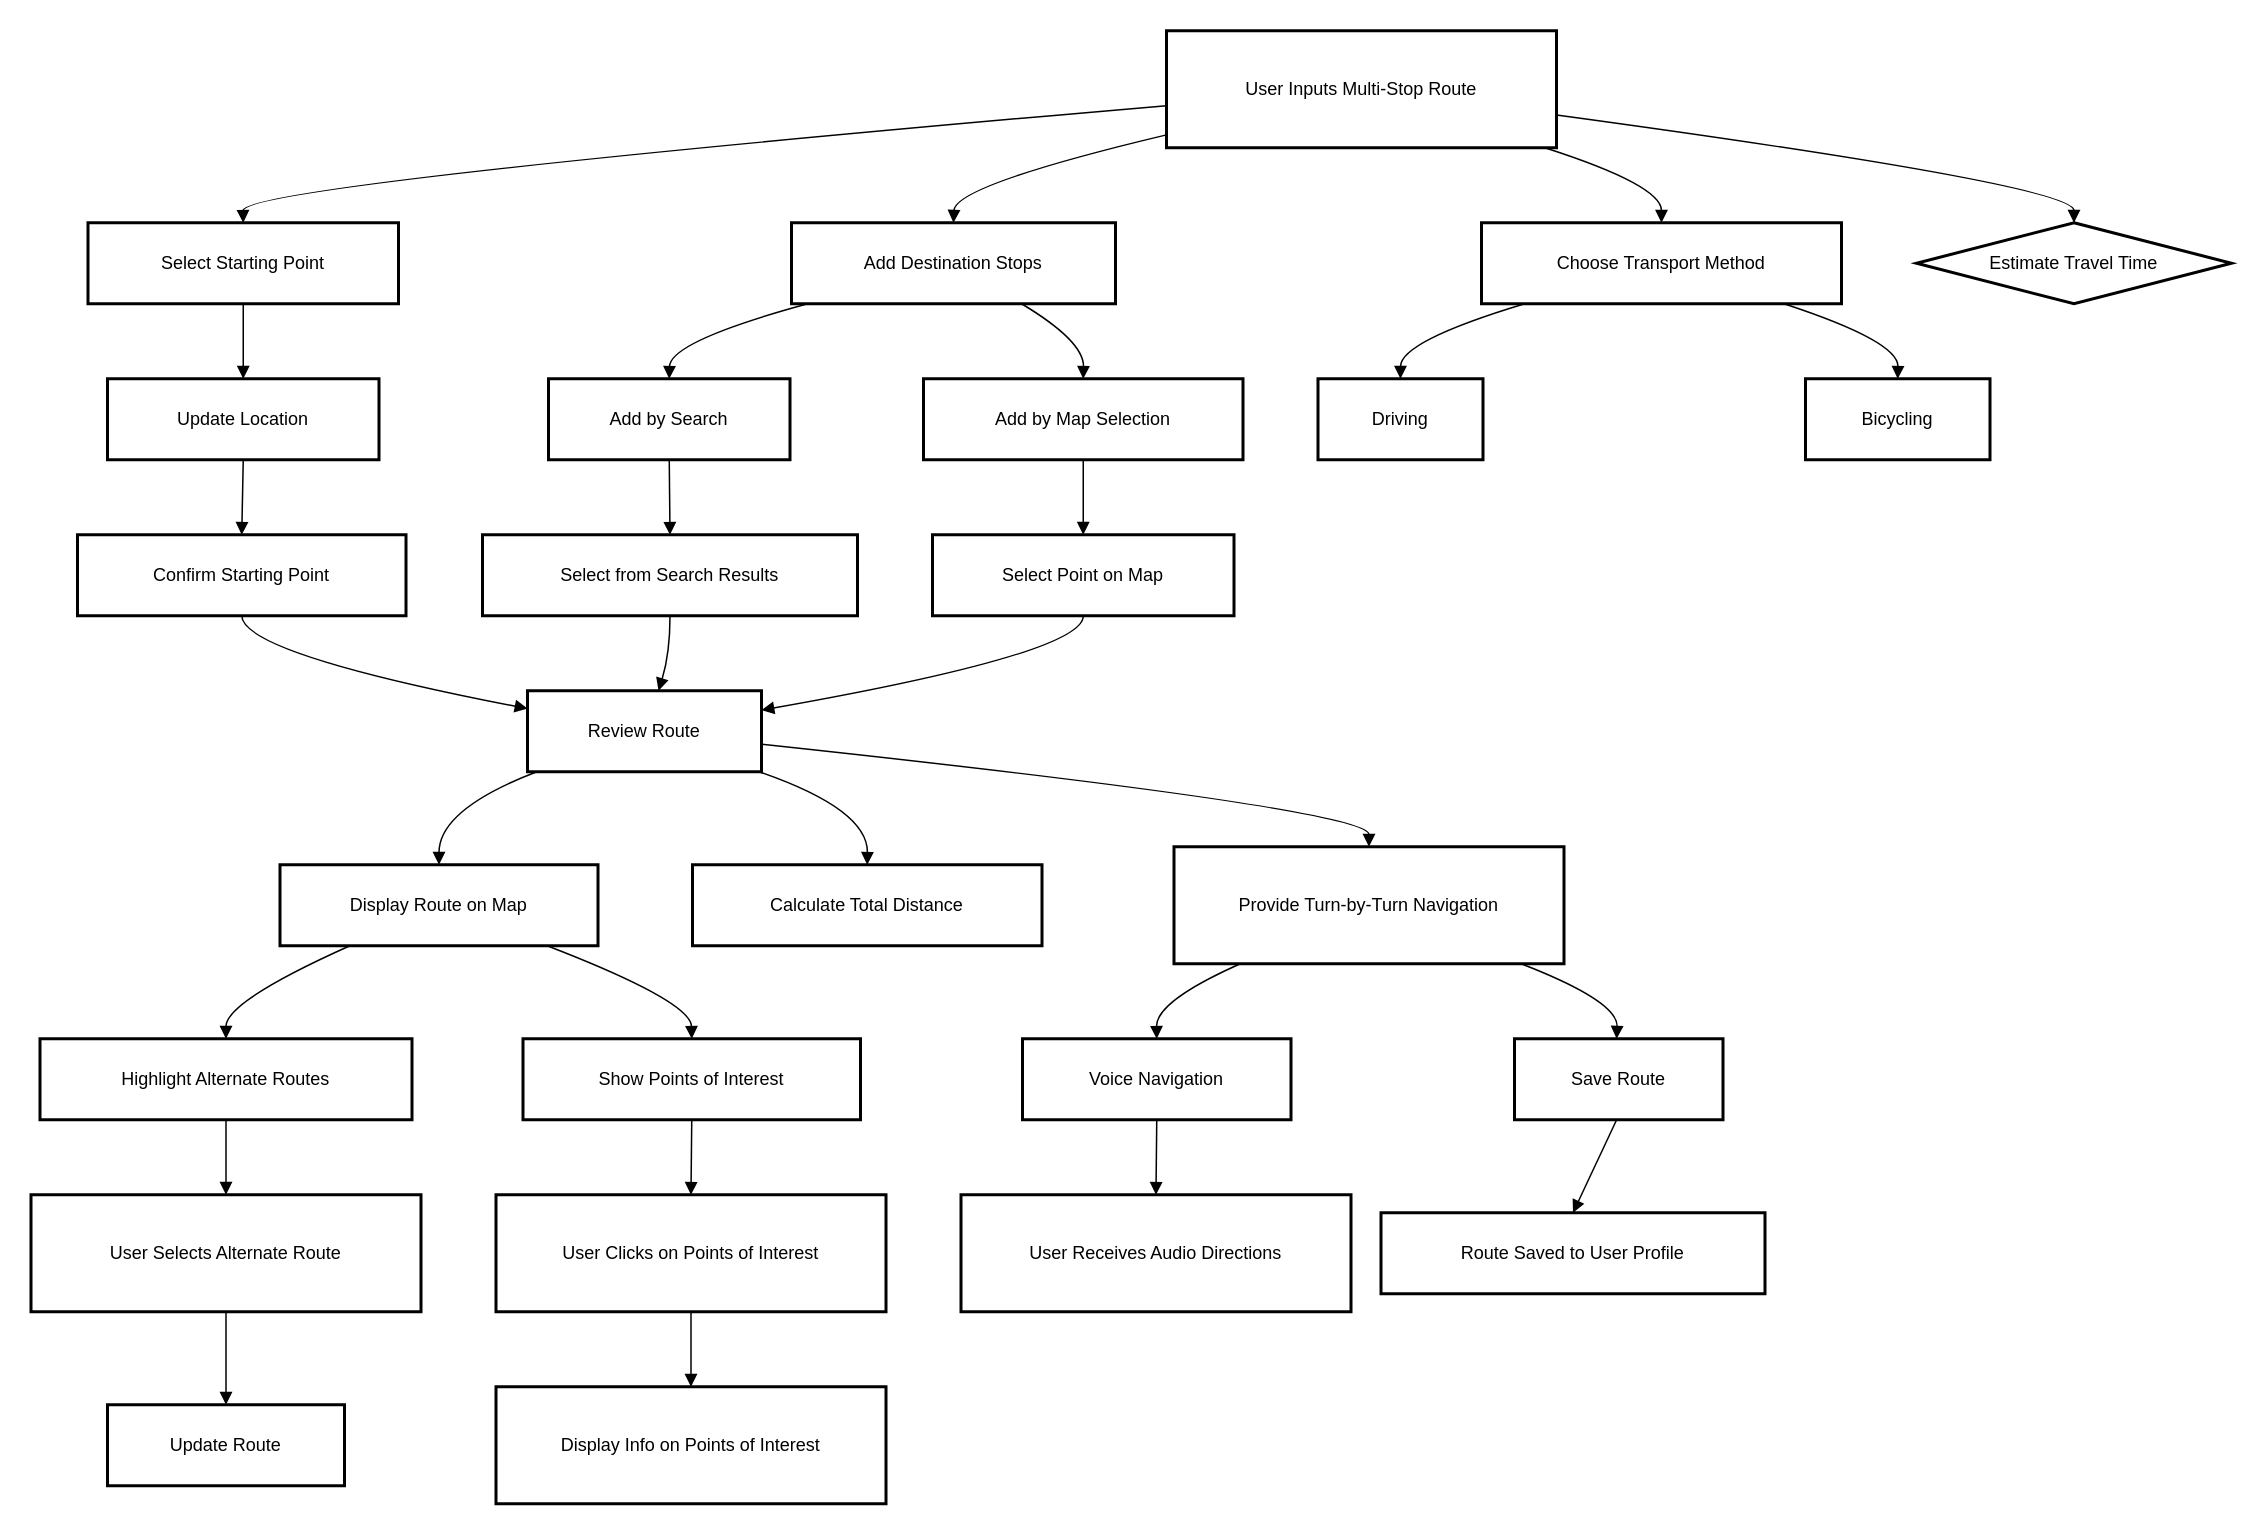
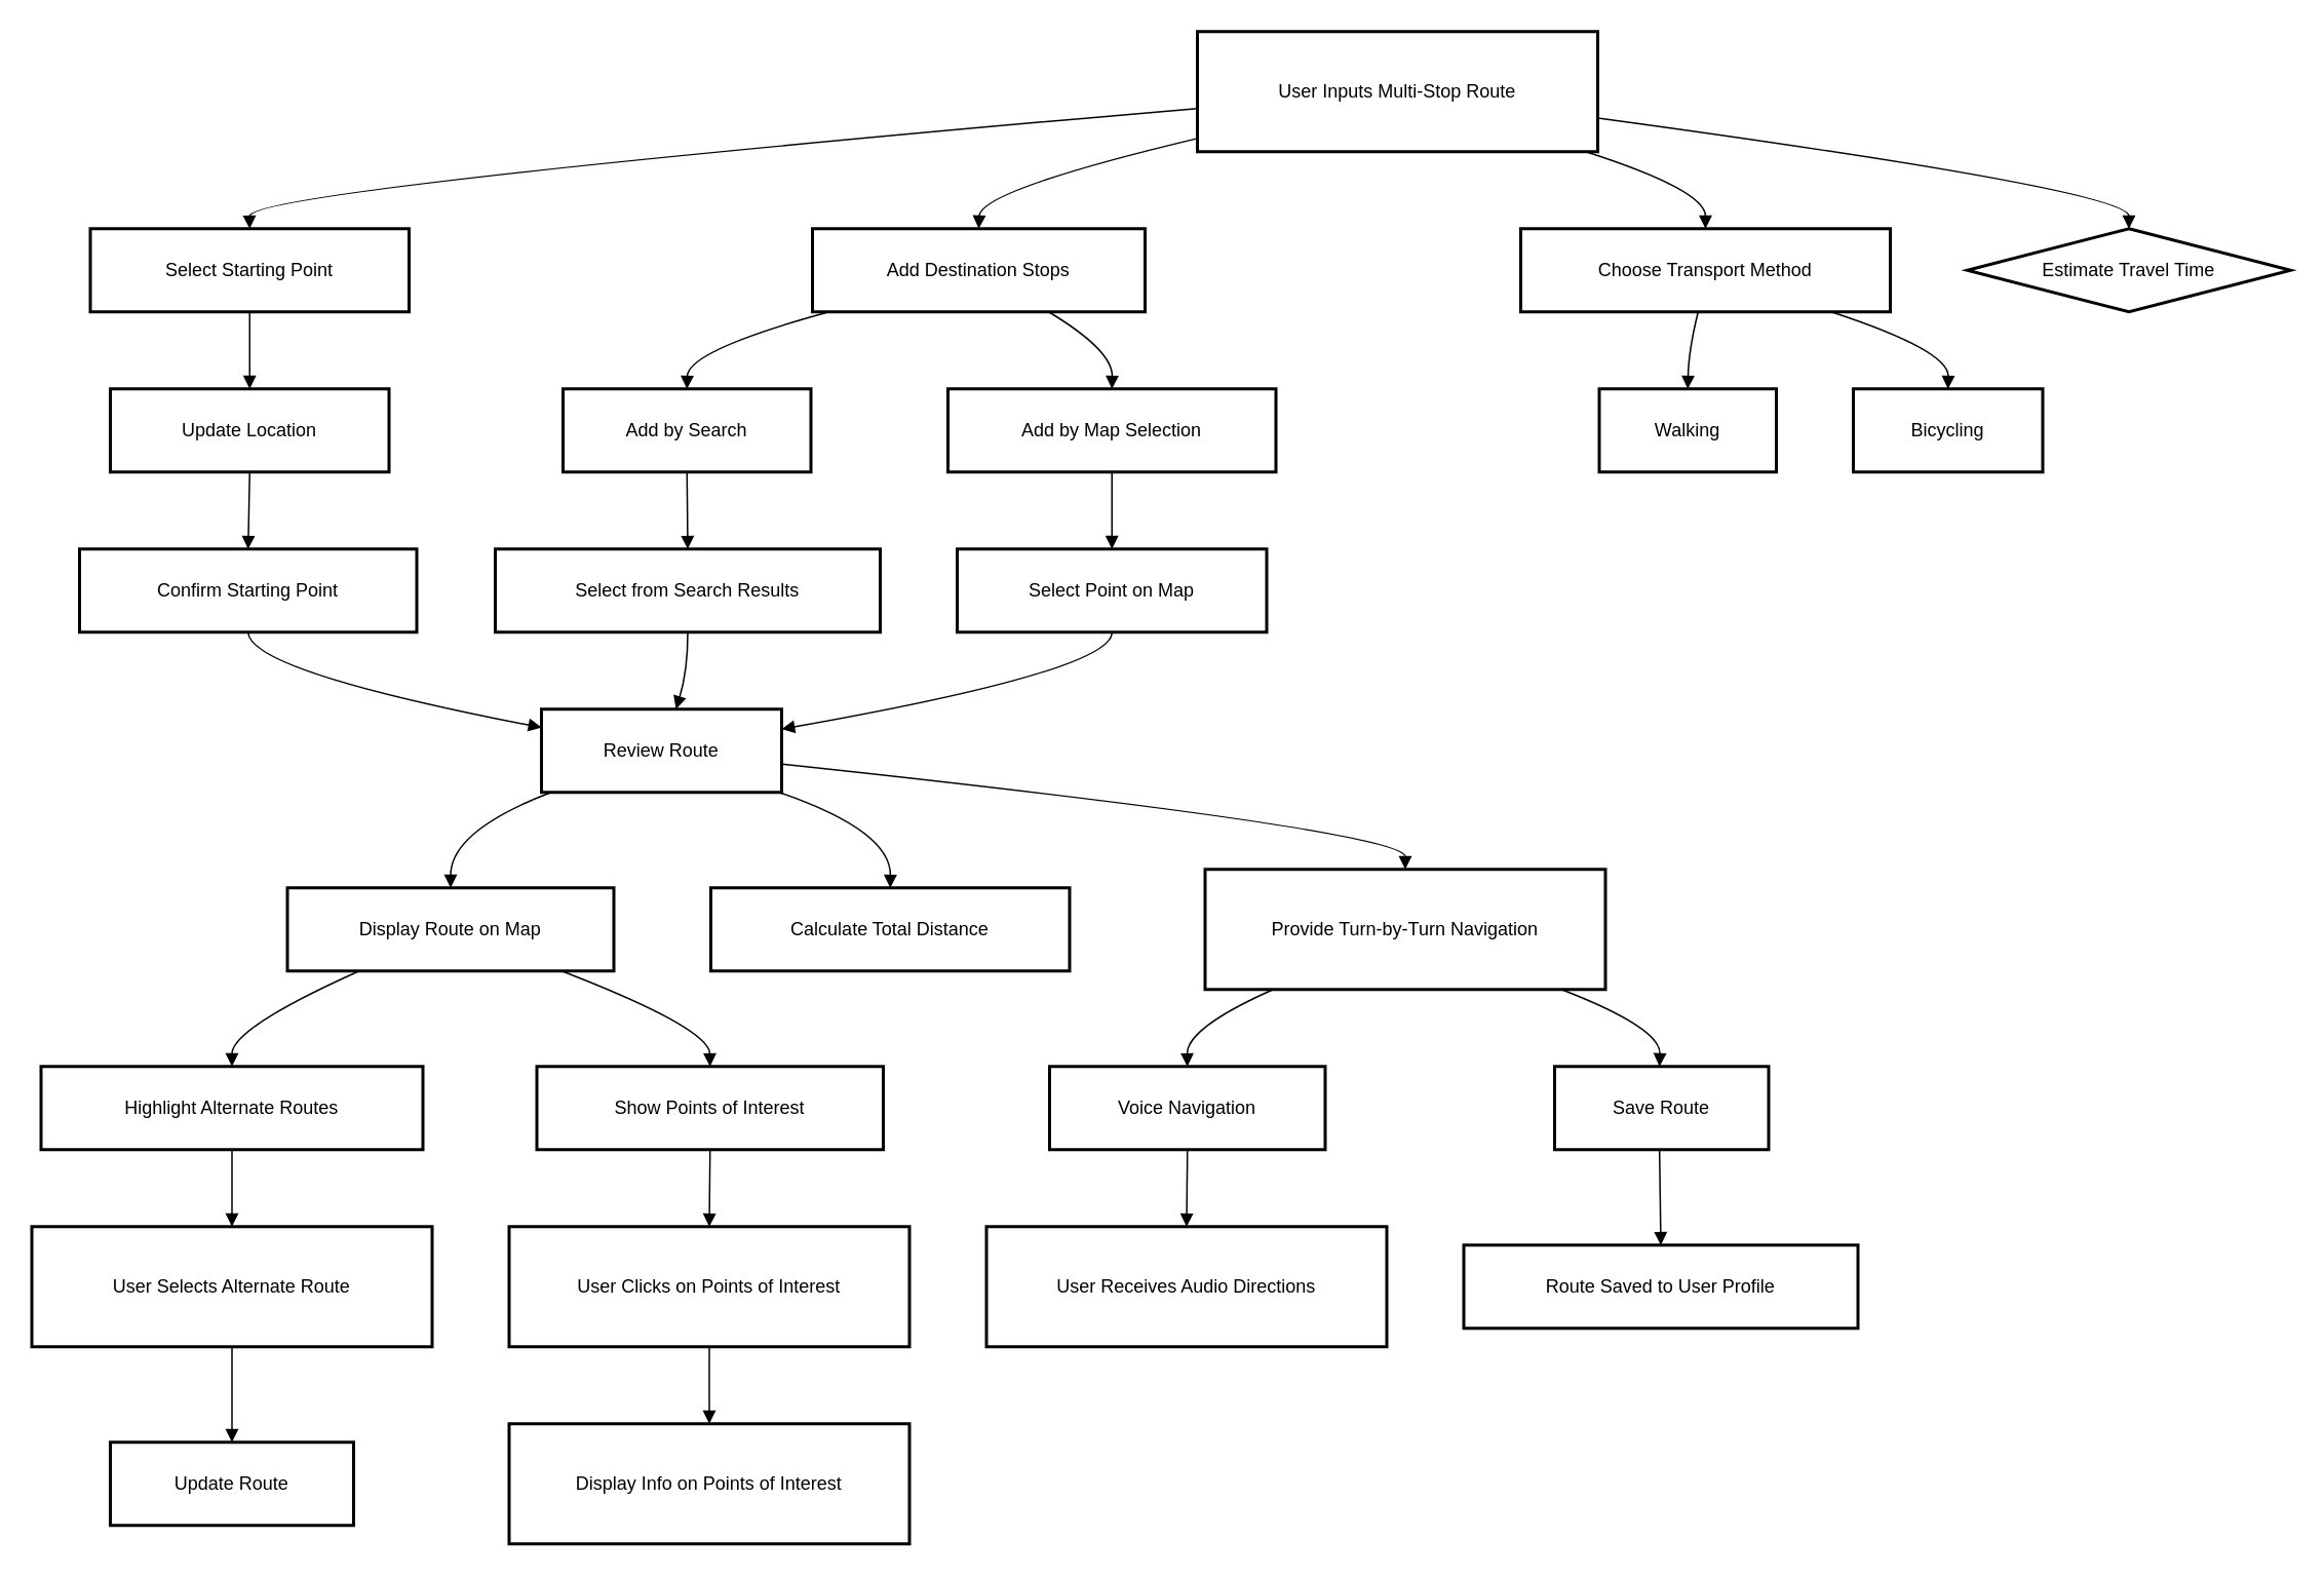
- <mxCell id="37" value="" style="curved=1;startArrow=none;endArrow=block;exitX=0.12;exitY=1;entryX=0.5;entryY=0;" edge="1" parent="1" source="5" target="10"><mxGeometry relative="1" as="geometry"><Array as="points"><mxPoint x="933" y="227" /></Array></mxGeometry></mxCell>
+ <mxCell id="38" value="" style="curved=1;startArrow=none;endArrow=block;exitX=0.48;exitY=1;entryX=0.5;entryY=0;" edge="1" parent="1" source="5" target="11"><mxGeometry relative="1" as="geometry"><Array as="points"><mxPoint x="1096" y="227" /></Array></mxGeometry></mxCell>
- <mxCell id="10" value="Driving" style="whiteSpace=wrap;strokeWidth=2;" vertex="1" parent="1"><mxGeometry x="878" y="252" width="110" height="54" as="geometry" /></mxCell>
+ <mxCell id="11" value="Walking" style="whiteSpace=wrap;strokeWidth=2;" vertex="1" parent="1"><mxGeometry x="1038" y="252" width="115" height="54" as="geometry" /></mxCell>
- <mxCell id="29" value="Route Saved to User Profile" style="whiteSpace=wrap;strokeWidth=2;" vertex="1" parent="1"><mxGeometry x="920" y="808" width="256" height="54" as="geometry" /></mxCell>
+ <mxCell id="29" value="Route Saved to User Profile" style="whiteSpace=wrap;strokeWidth=2;" vertex="1" parent="1"><mxGeometry x="950" y="808" width="256" height="54" as="geometry" /></mxCell>
